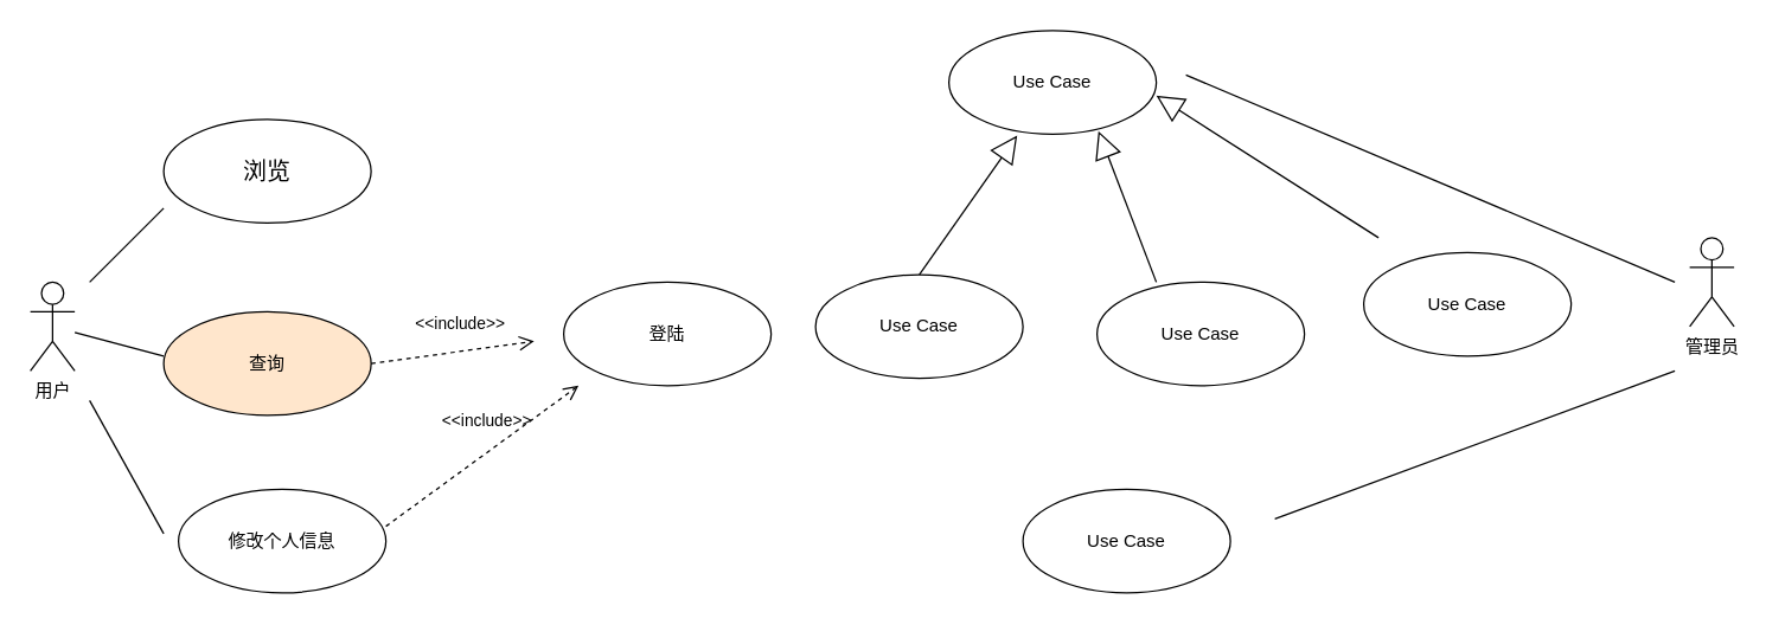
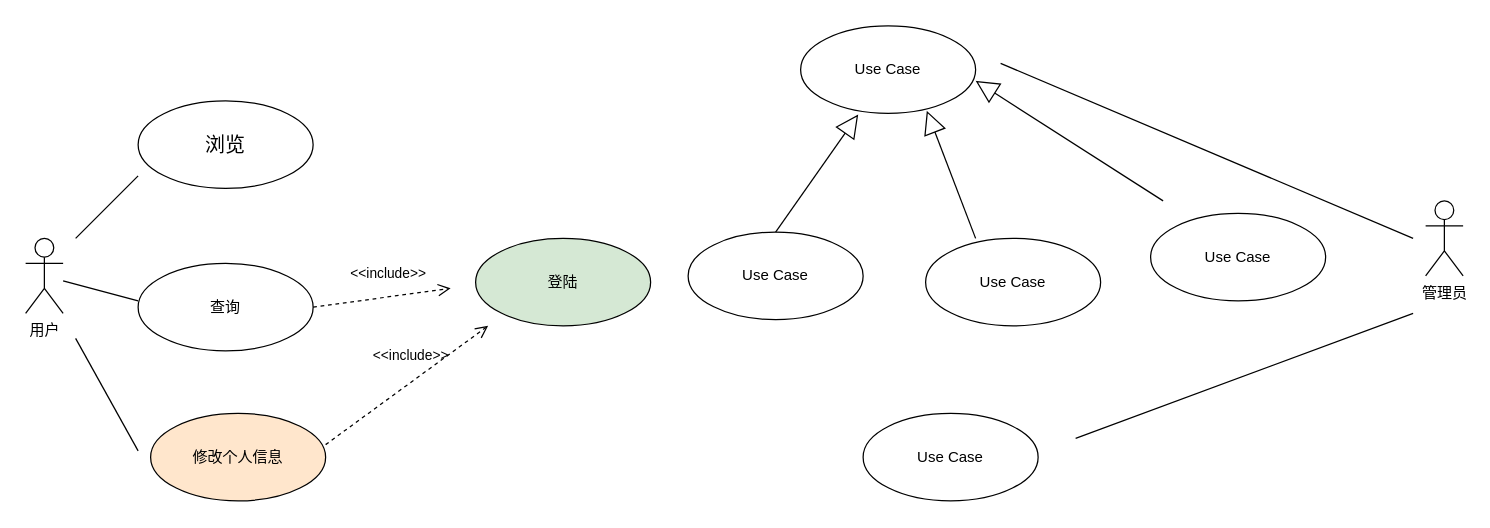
- <mxCell id="12" value="登陆" style="ellipse;whiteSpace=wrap;html=1;" vertex="1" parent="1"><mxGeometry x="380" y="190" width="140" height="70" as="geometry" /></mxCell>
+ <mxCell id="12" value="登陆" style="ellipse;whiteSpace=wrap;html=1;fillColor=#d5e8d4;" vertex="1" parent="1"><mxGeometry x="380" y="190" width="140" height="70" as="geometry" /></mxCell>
- <mxCell id="5" value="&lt;font style=&quot;vertical-align: inherit&quot;&gt;&lt;font style=&quot;vertical-align: inherit&quot;&gt;查询&lt;/font&gt;&lt;/font&gt;" style="ellipse;whiteSpace=wrap;html=1;fillColor=#ffe6cc;" vertex="1" parent="1"><mxGeometry x="110" y="210" width="140" height="70" as="geometry" /></mxCell>
+ <mxCell id="5" value="&lt;font style=&quot;vertical-align: inherit&quot;&gt;&lt;font style=&quot;vertical-align: inherit&quot;&gt;查询&lt;/font&gt;&lt;/font&gt;" style="ellipse;whiteSpace=wrap;html=1;" vertex="1" parent="1"><mxGeometry x="110" y="210" width="140" height="70" as="geometry" /></mxCell>
- <mxCell id="6" value="&lt;font style=&quot;vertical-align: inherit&quot;&gt;&lt;font style=&quot;vertical-align: inherit&quot;&gt;修改个人信息&lt;/font&gt;&lt;/font&gt;" style="ellipse;whiteSpace=wrap;html=1;" vertex="1" parent="1"><mxGeometry x="120" y="330" width="140" height="70" as="geometry" /></mxCell>
+ <mxCell id="6" value="&lt;font style=&quot;vertical-align: inherit&quot;&gt;&lt;font style=&quot;vertical-align: inherit&quot;&gt;修改个人信息&lt;/font&gt;&lt;/font&gt;" style="ellipse;whiteSpace=wrap;html=1;fillColor=#ffe6cc;" vertex="1" parent="1"><mxGeometry x="120" y="330" width="140" height="70" as="geometry" /></mxCell>
